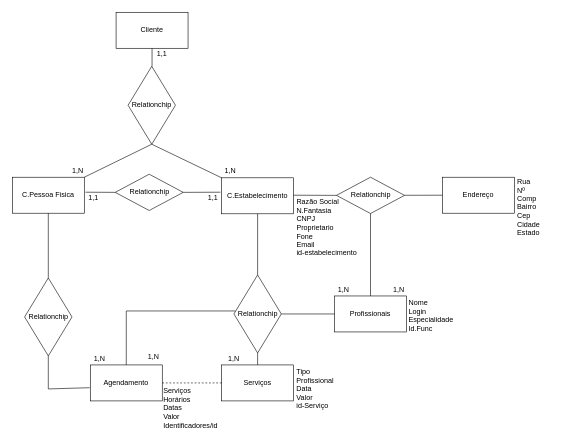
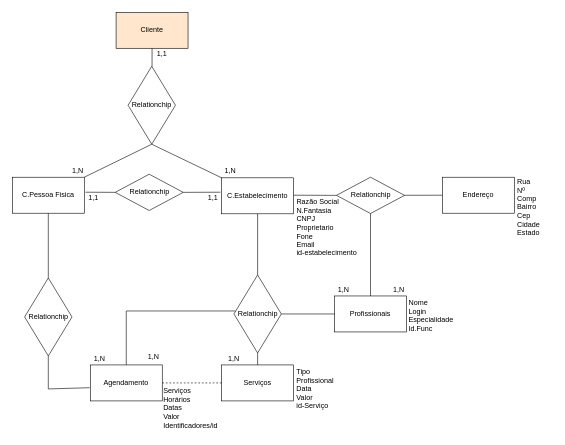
- <mxCell id="2" value="Cliente" style="rounded=0;whiteSpace=wrap;html=1;" parent="1" vertex="1"><mxGeometry x="193" y="20" width="120" height="60" as="geometry" /></mxCell>
+ <mxCell id="2" value="Cliente" style="rounded=0;whiteSpace=wrap;html=1;fillColor=#ffe6cc;" parent="1" vertex="1"><mxGeometry x="193" y="20" width="120" height="60" as="geometry" /></mxCell>
